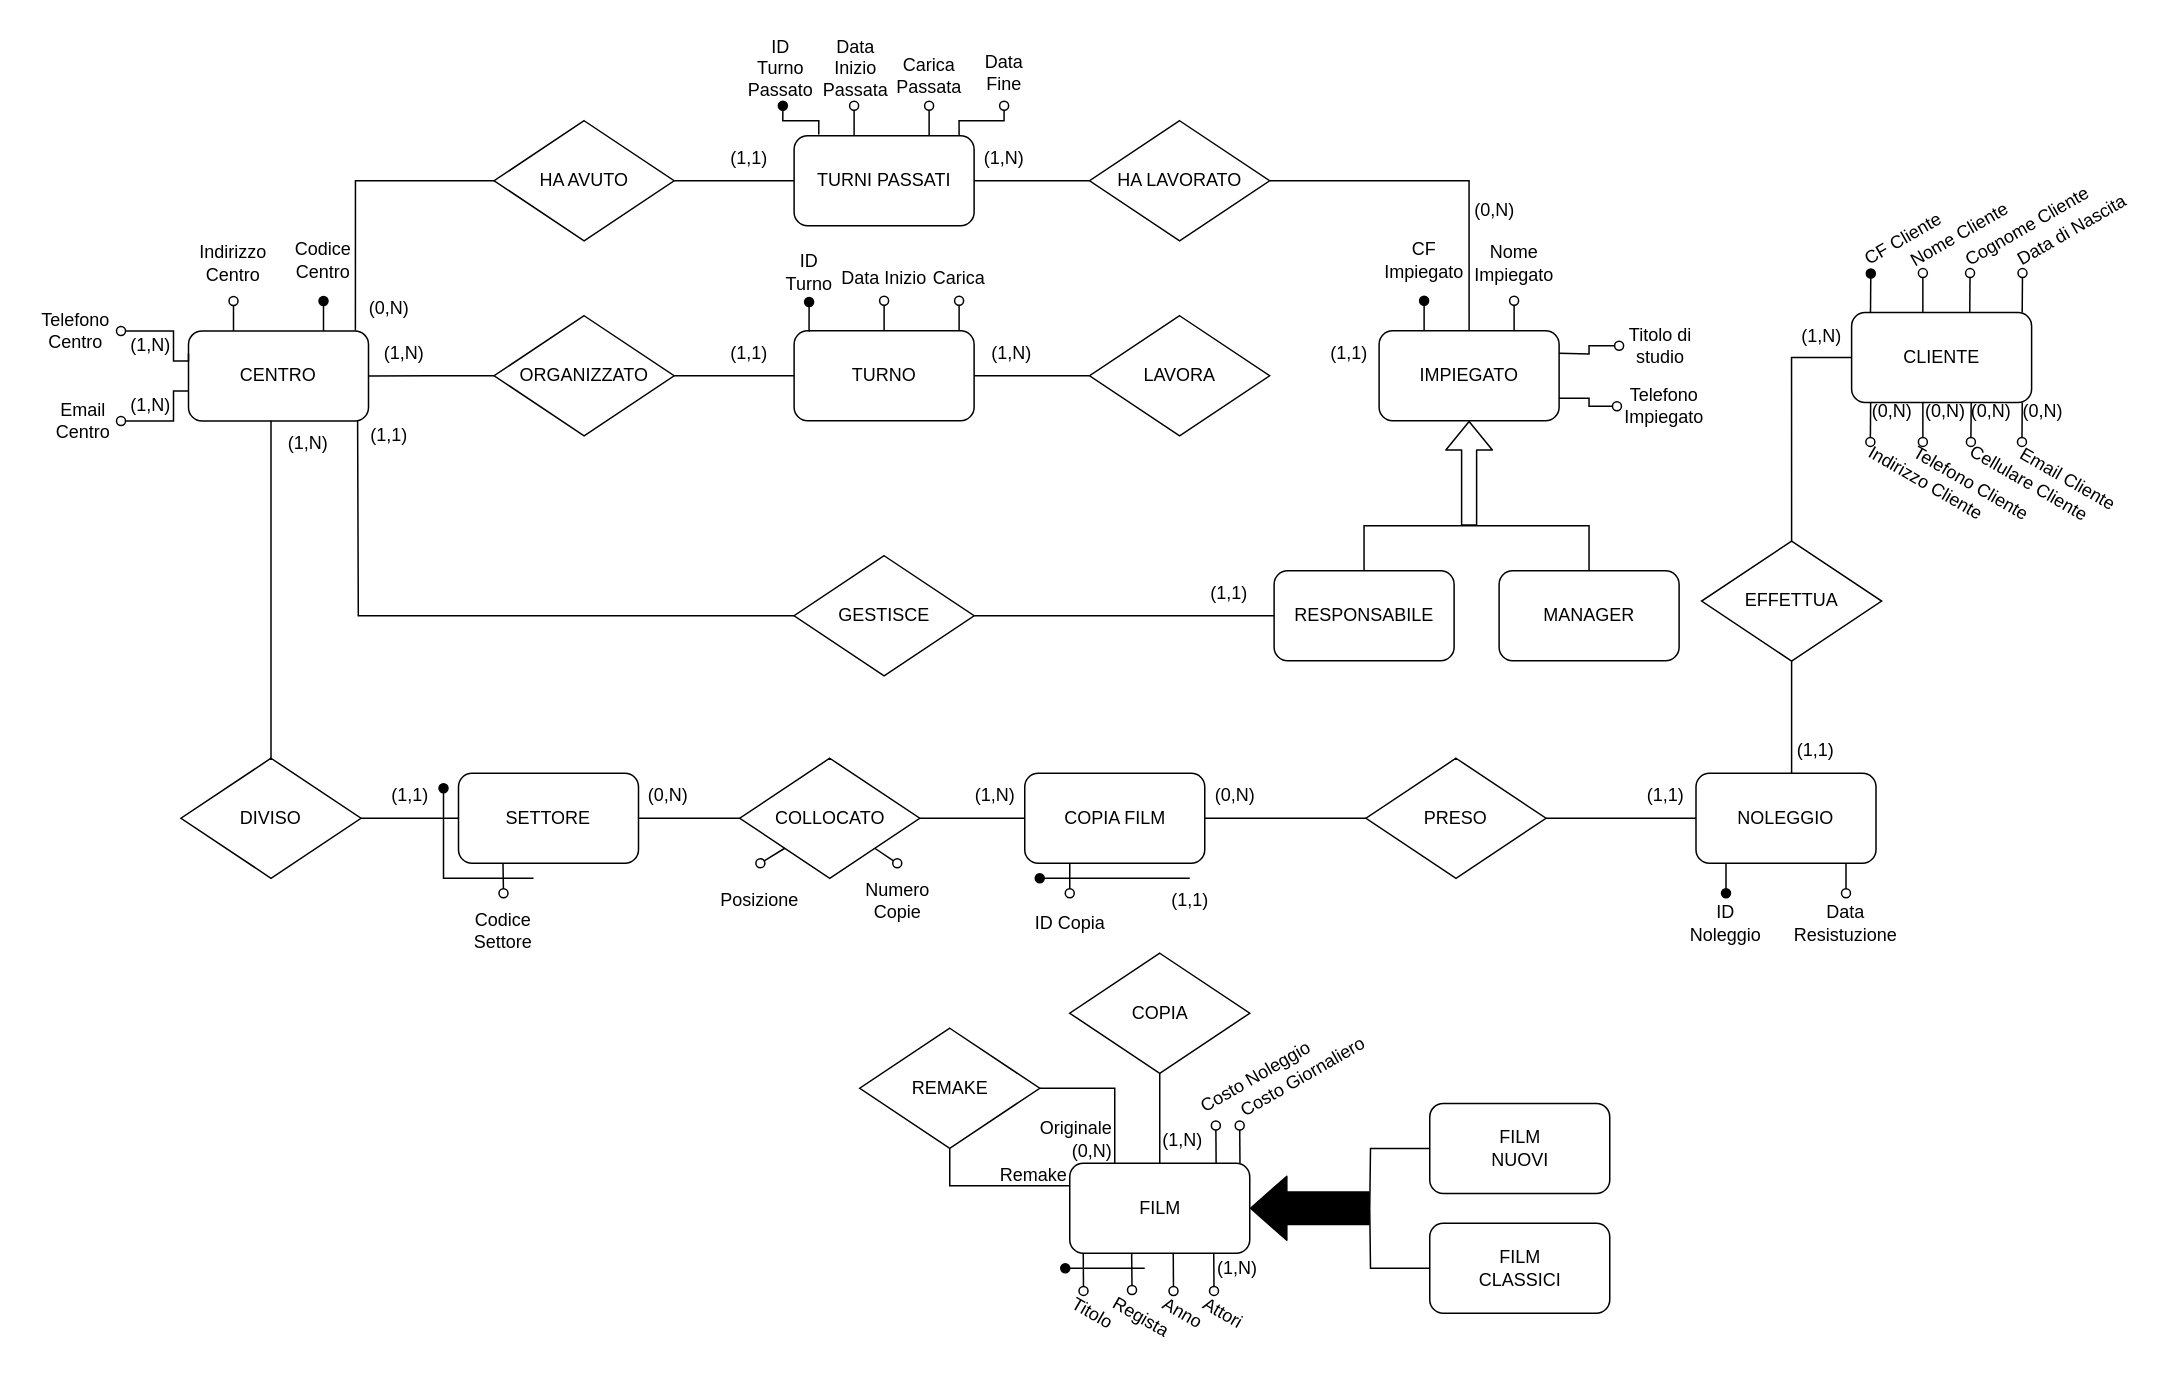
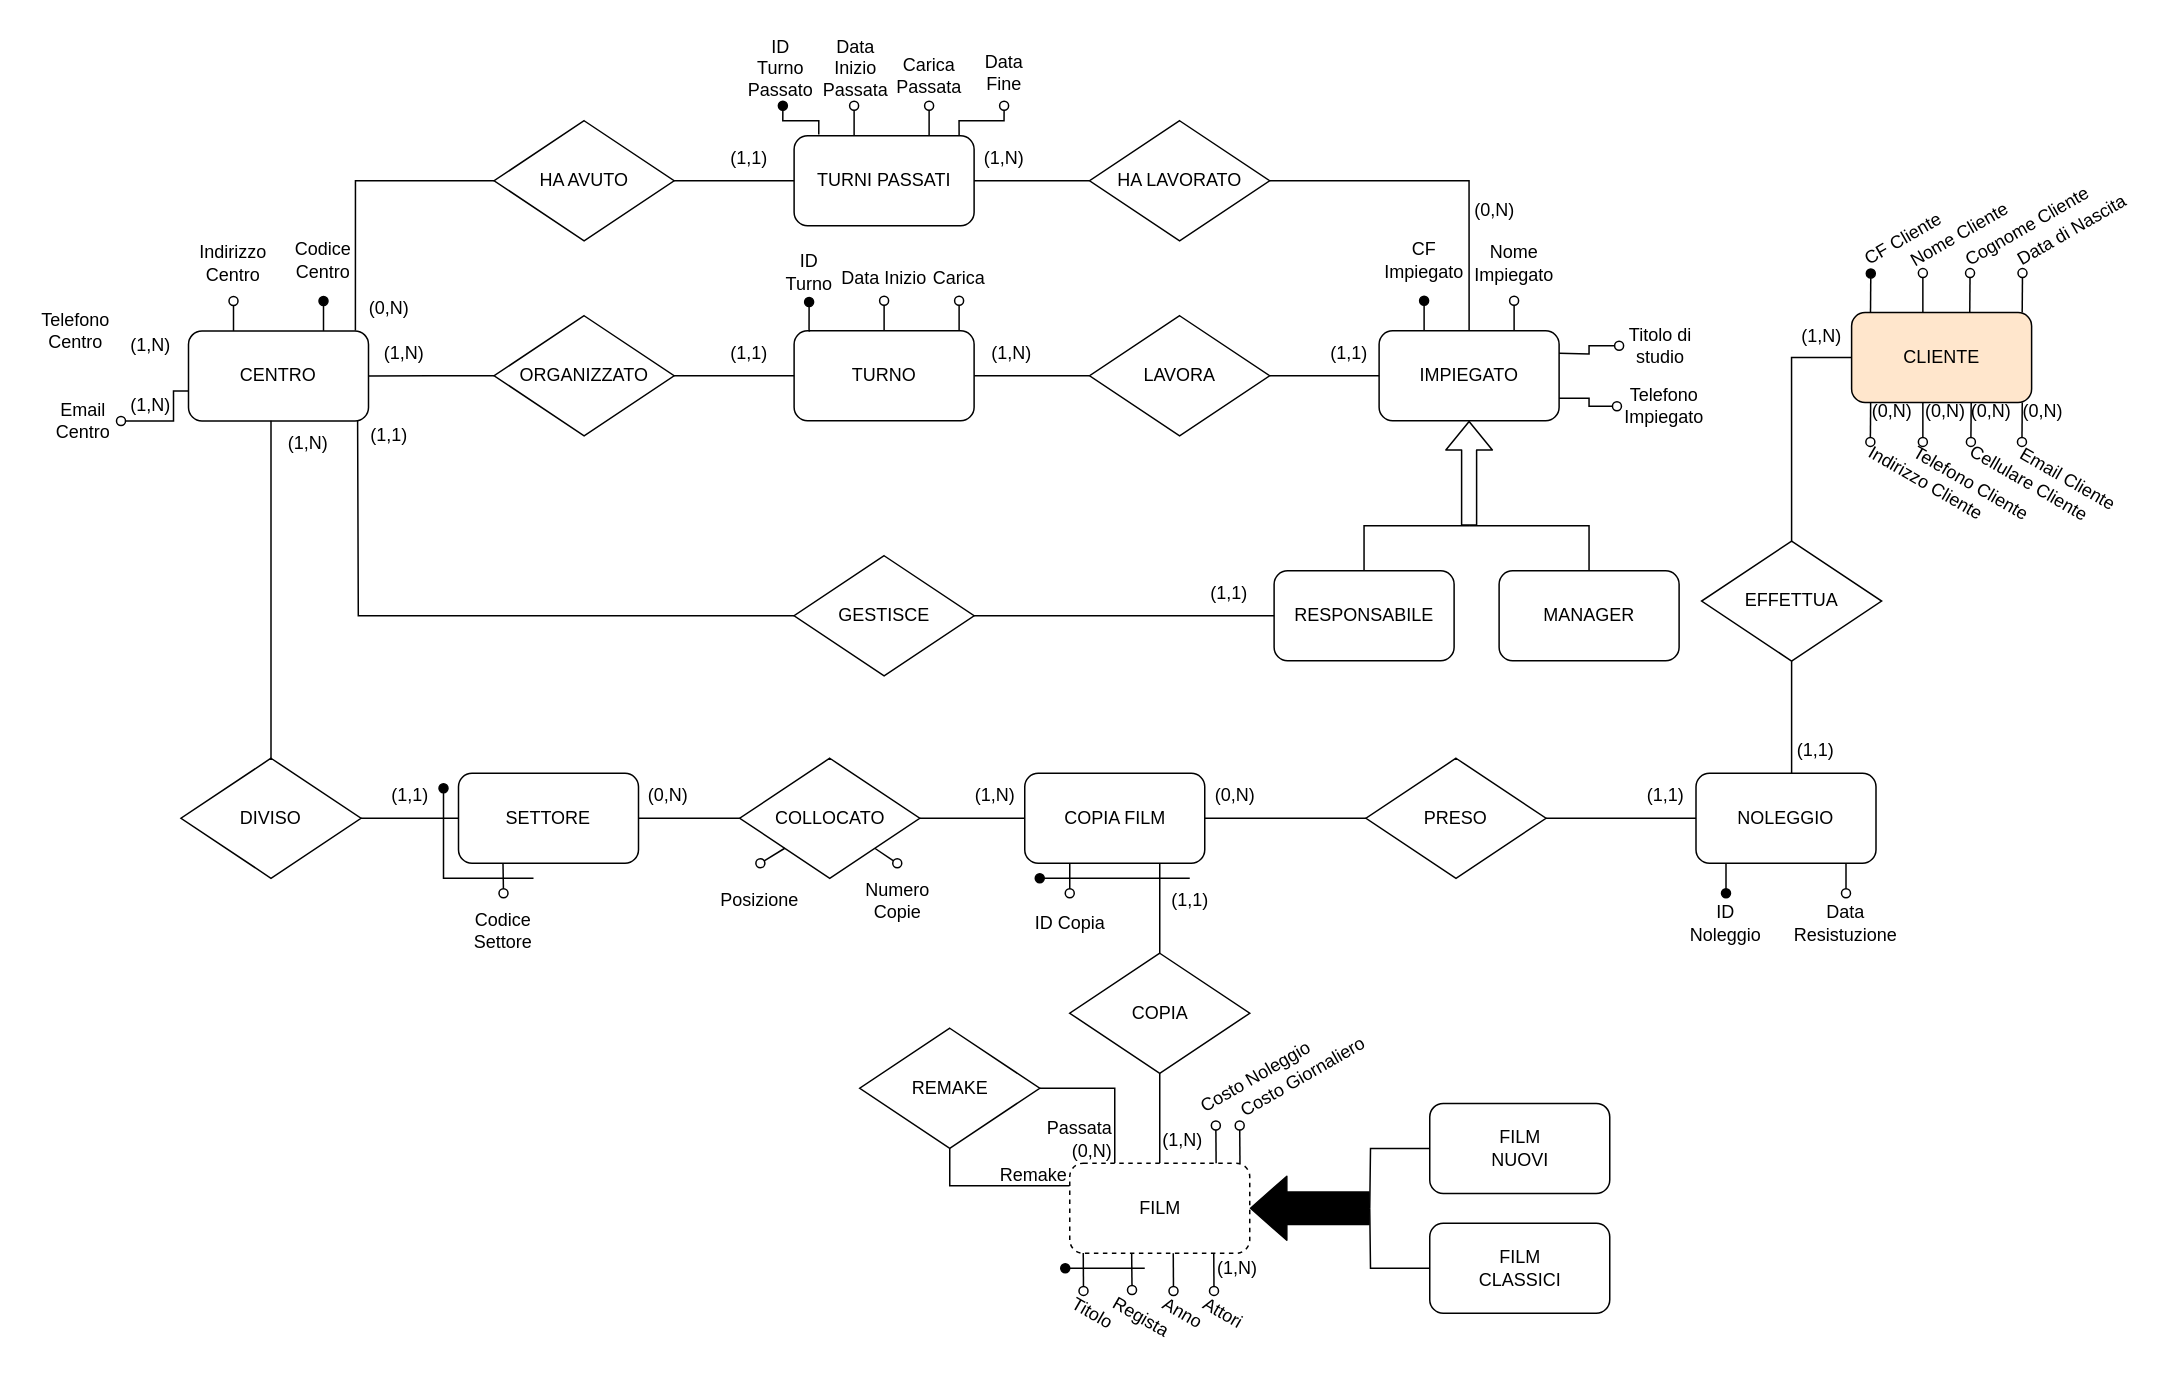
- <mxCell id="11" style="edgeStyle=orthogonalEdgeStyle;rounded=0;orthogonalLoop=1;jettySize=auto;html=1;startArrow=oval;startFill=0;endArrow=none;endFill=0;exitX=1;exitY=0.5;exitDx=0;exitDy=0;entryX=0;entryY=0.25;entryDx=0;entryDy=0;" parent="2" source="7" target="3" edge="1"><mxGeometry relative="1" as="geometry"><mxPoint x="95" y="58" as="sourcePoint" /><mxPoint x="198.04" y="75" as="targetPoint" /><Array as="points"><mxPoint x="95" y="75" /><mxPoint x="95" y="95" /><mxPoint x="105" y="95" /></Array></mxGeometry></mxCell>
- <mxCell id="139" value="CLIENTE" style="rounded=1;whiteSpace=wrap;html=1;" parent="138" vertex="1"><mxGeometry x="40" y="87.834" width="120" height="60" as="geometry" /></mxCell>
+ <mxCell id="139" value="CLIENTE" style="rounded=1;whiteSpace=wrap;html=1;fillColor=#ffe6cc;" parent="138" vertex="1"><mxGeometry x="40" y="87.834" width="120" height="60" as="geometry" /></mxCell>
+ <mxCell id="27" style="edgeStyle=orthogonalEdgeStyle;rounded=0;orthogonalLoop=1;jettySize=auto;html=1;entryX=0;entryY=0.5;entryDx=0;entryDy=0;startArrow=none;startFill=0;endArrow=none;endFill=0;targetPerimeterSpacing=0;" parent="1" source="28" target="16" edge="1"><mxGeometry relative="1" as="geometry" /></mxCell>
+ <mxCell id="81" style="edgeStyle=orthogonalEdgeStyle;rounded=0;orthogonalLoop=1;jettySize=auto;html=1;entryX=0.75;entryY=1;entryDx=0;entryDy=0;startArrow=none;startFill=0;endArrow=none;endFill=0;exitX=0.5;exitY=0;exitDx=0;exitDy=0;" parent="1" source="82" target="113" edge="1"><mxGeometry relative="1" as="geometry" /></mxCell>
- <mxCell id="91" value="Originale&lt;br&gt;(0,N)" style="text;html=1;strokeColor=none;fillColor=none;align=right;verticalAlign=middle;whiteSpace=wrap;rounded=0;spacing=2;horizontal=1;spacingTop=0;" parent="86" vertex="1"><mxGeometry x="30" y="61.16" width="60" height="32.5" as="geometry" /></mxCell>
+ <mxCell id="91" value="Passata&lt;br&gt;(0,N)" style="text;html=1;strokeColor=none;fillColor=none;align=right;verticalAlign=middle;whiteSpace=wrap;rounded=0;spacing=2;horizontal=1;spacingTop=0;" parent="86" vertex="1"><mxGeometry x="30" y="61.16" width="60" height="32.5" as="geometry" /></mxCell>
- <mxCell id="87" value="FILM" style="rounded=1;whiteSpace=wrap;html=1;" parent="86" vertex="1"><mxGeometry x="60" y="93.66" width="120" height="60" as="geometry" /></mxCell>
+ <mxCell id="87" value="FILM" style="rounded=1;whiteSpace=wrap;html=1;dashed=1;" parent="86" vertex="1"><mxGeometry x="60" y="93.66" width="120" height="60" as="geometry" /></mxCell>
